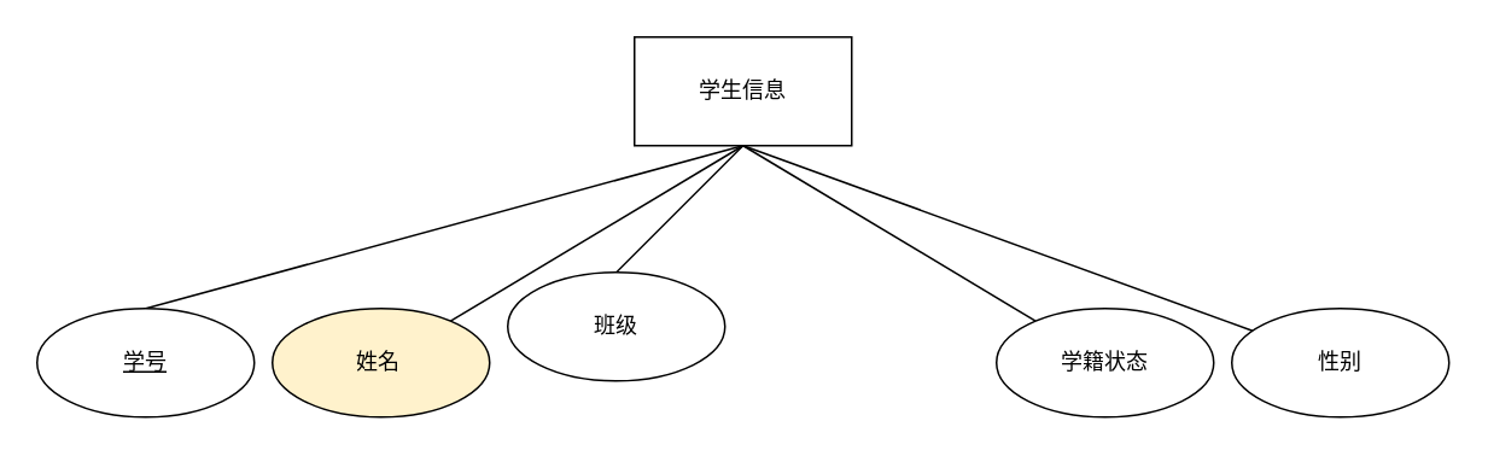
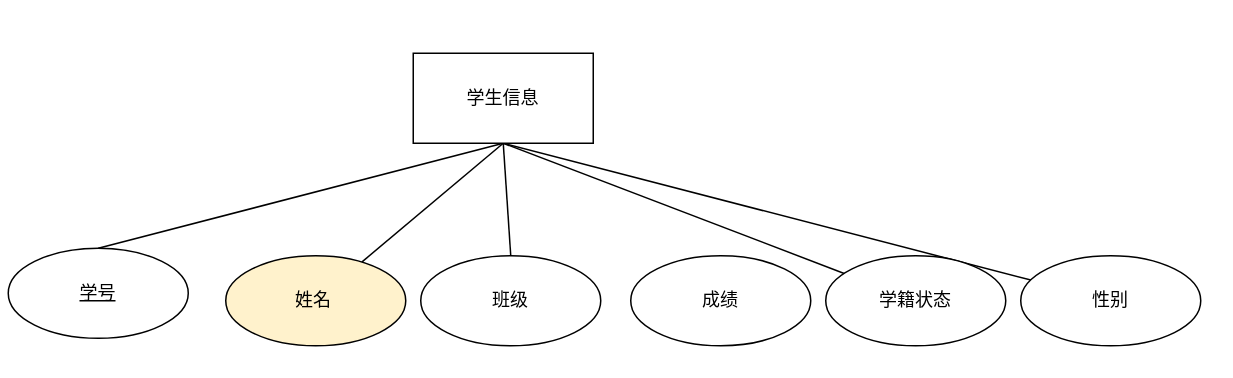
- <mxCell id="7" value="学生信息" style="rounded=0;whiteSpace=wrap;html=1;" vertex="1" parent="1"><mxGeometry x="350" y="20" width="120" height="60" as="geometry" /></mxCell>
+ <mxCell id="7" value="学生信息" style="rounded=0;whiteSpace=wrap;html=1;" vertex="1" parent="1"><mxGeometry x="275" y="35" width="120" height="60" as="geometry" /></mxCell>
- <mxCell id="10" value="班级" style="ellipse;whiteSpace=wrap;html=1;" vertex="1" parent="1"><mxGeometry x="280" y="150" width="120" height="60" as="geometry" /></mxCell>
+ <mxCell id="10" value="班级" style="ellipse;whiteSpace=wrap;html=1;" vertex="1" parent="1"><mxGeometry x="280" y="170" width="120" height="60" as="geometry" /></mxCell>
- <mxCell id="8" value="&lt;u&gt;学号&lt;/u&gt;" style="ellipse;whiteSpace=wrap;html=1;" vertex="1" parent="1"><mxGeometry x="20" y="170" width="120" height="60" as="geometry" /></mxCell>
+ <mxCell id="8" value="&lt;u&gt;学号&lt;/u&gt;" style="ellipse;whiteSpace=wrap;html=1;" vertex="1" parent="1"><mxGeometry x="5" y="165" width="120" height="60" as="geometry" /></mxCell>
+ <mxCell id="11" value="成绩" style="ellipse;whiteSpace=wrap;html=1;" vertex="1" parent="1"><mxGeometry x="420" y="170" width="120" height="60" as="geometry" /></mxCell>
